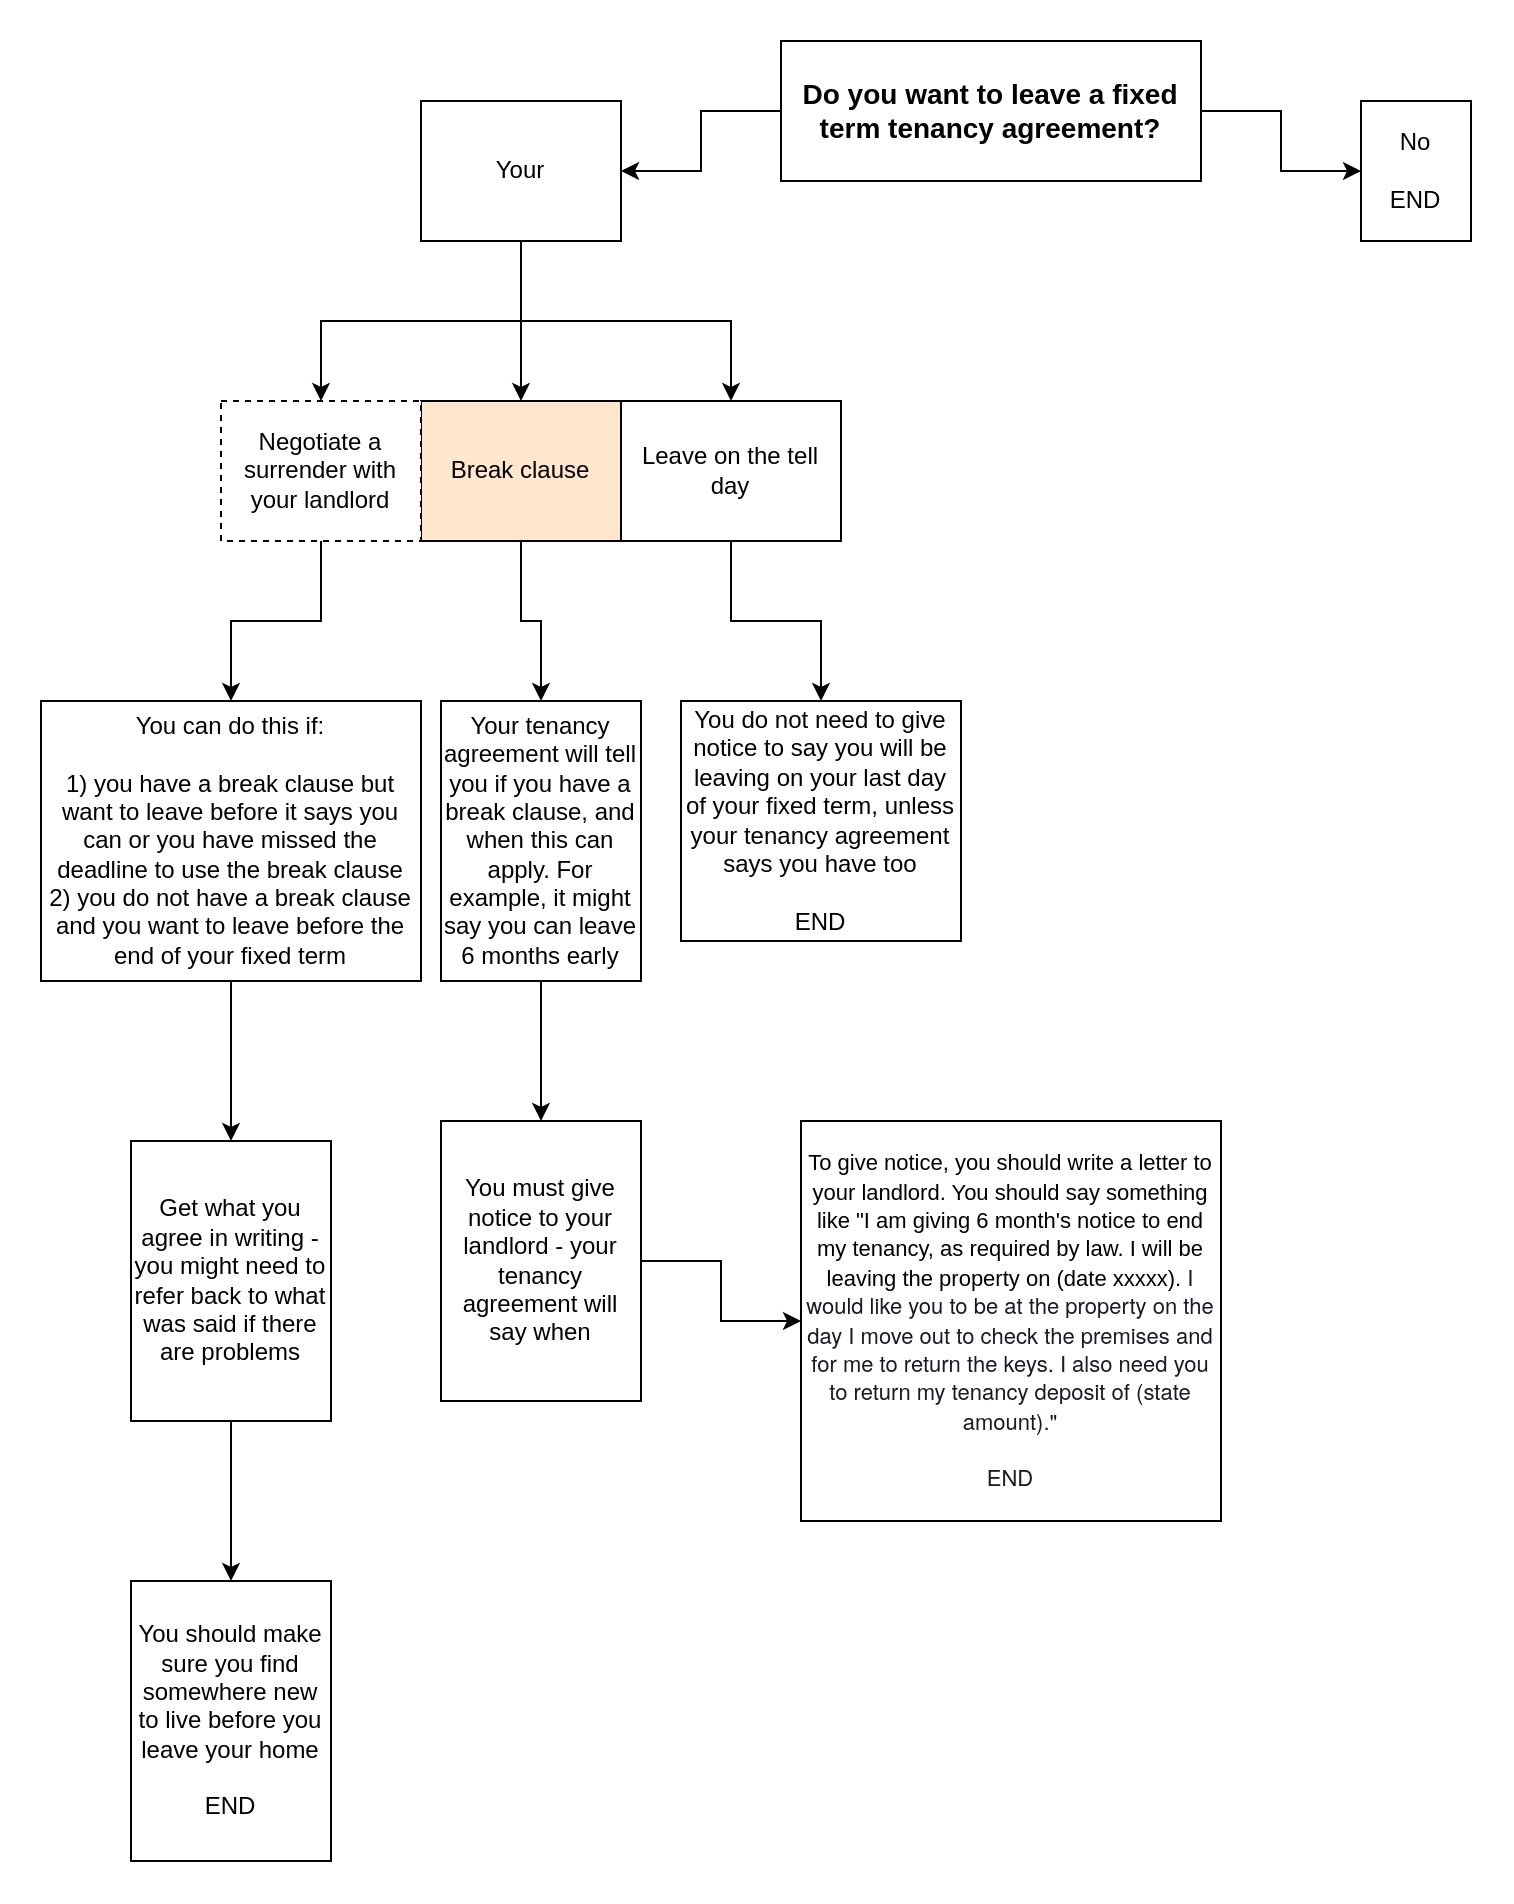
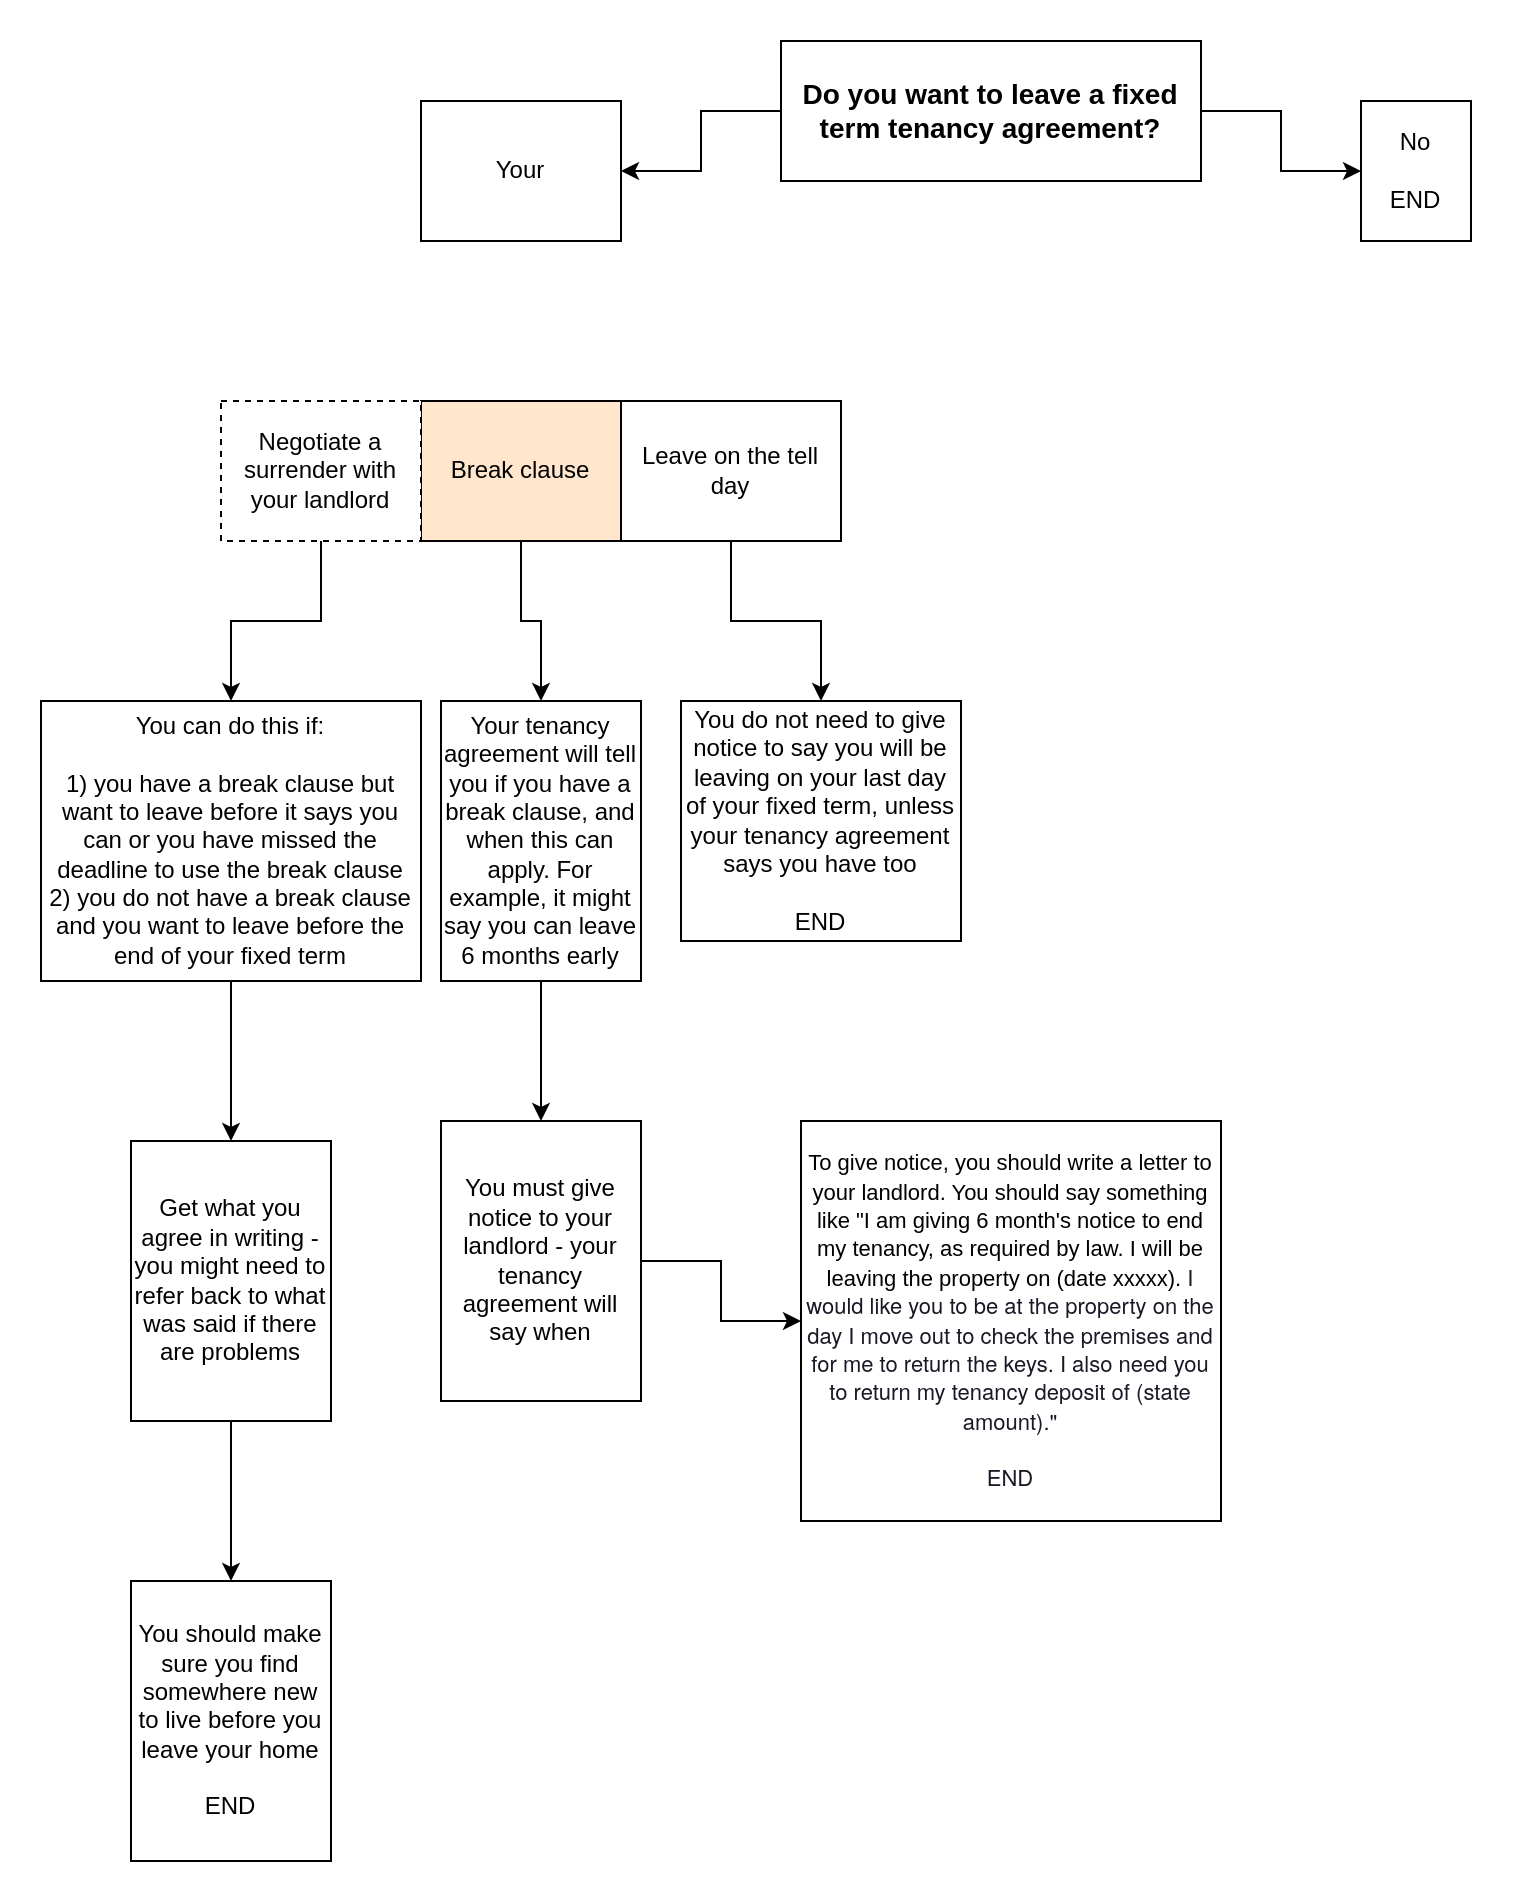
- <mxCell id="7" value="" style="edgeStyle=orthogonalEdgeStyle;rounded=0;orthogonalLoop=1;jettySize=auto;html=1;" edge="1" parent="1" source="8" target="14"><mxGeometry relative="1" as="geometry" /></mxCell>
- <mxCell id="6" value="" style="edgeStyle=orthogonalEdgeStyle;rounded=0;orthogonalLoop=1;jettySize=auto;html=1;" edge="1" parent="1" source="8" target="12"><mxGeometry relative="1" as="geometry" /></mxCell>
- <mxCell id="5" value="" style="edgeStyle=orthogonalEdgeStyle;rounded=0;orthogonalLoop=1;jettySize=auto;html=1;" edge="1" parent="1" source="8" target="10"><mxGeometry relative="1" as="geometry" /></mxCell>
